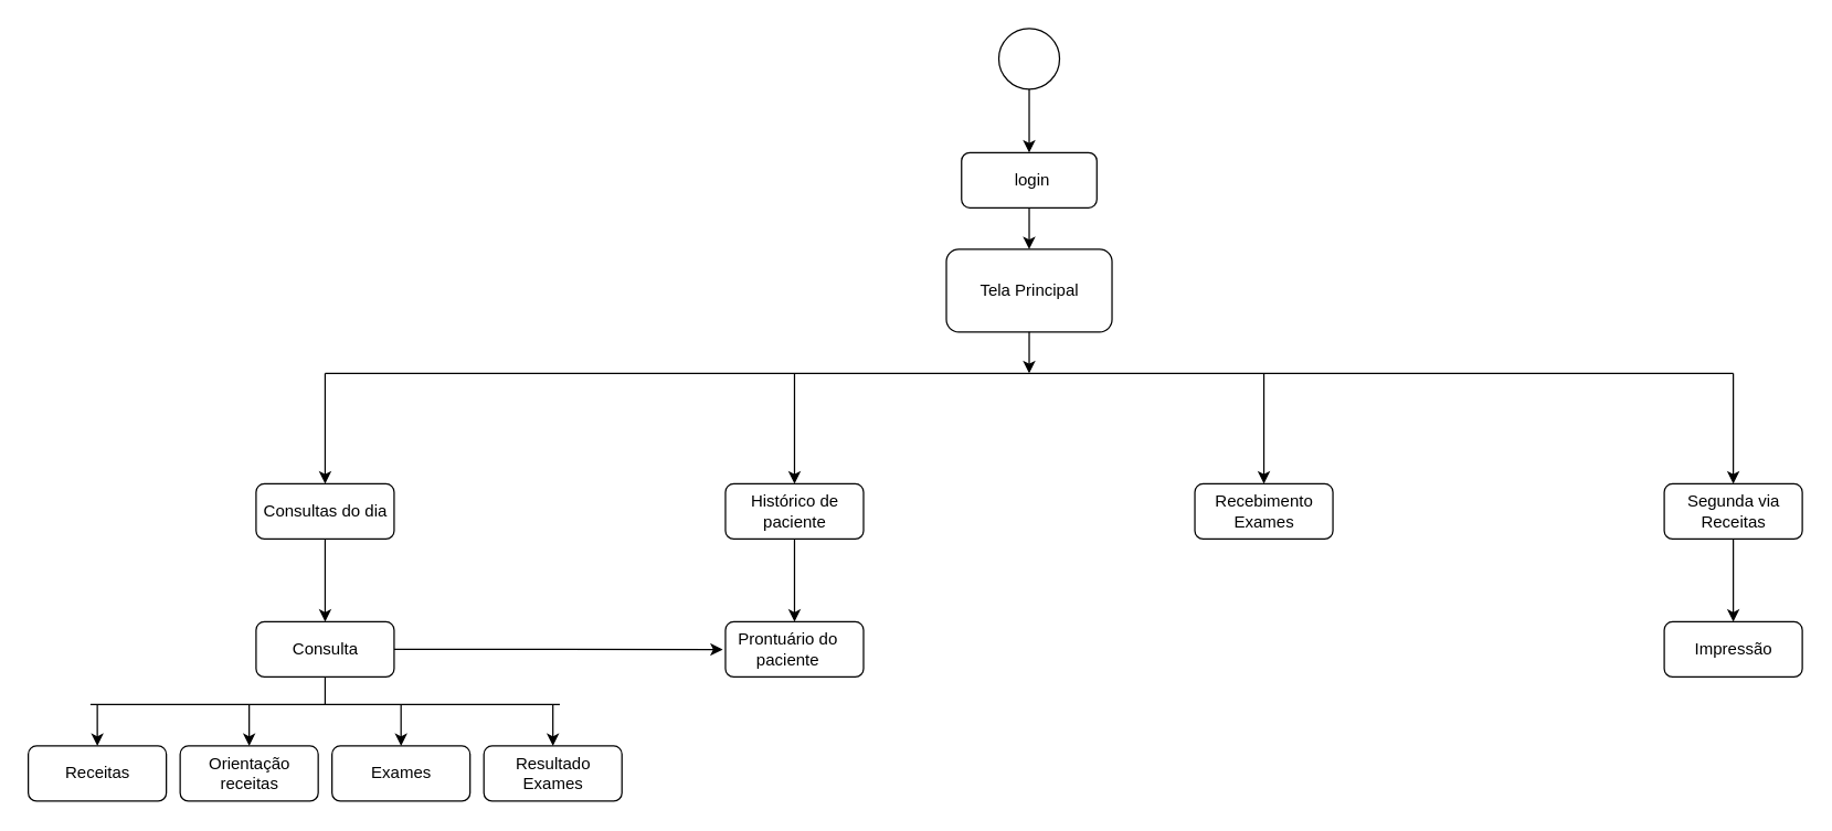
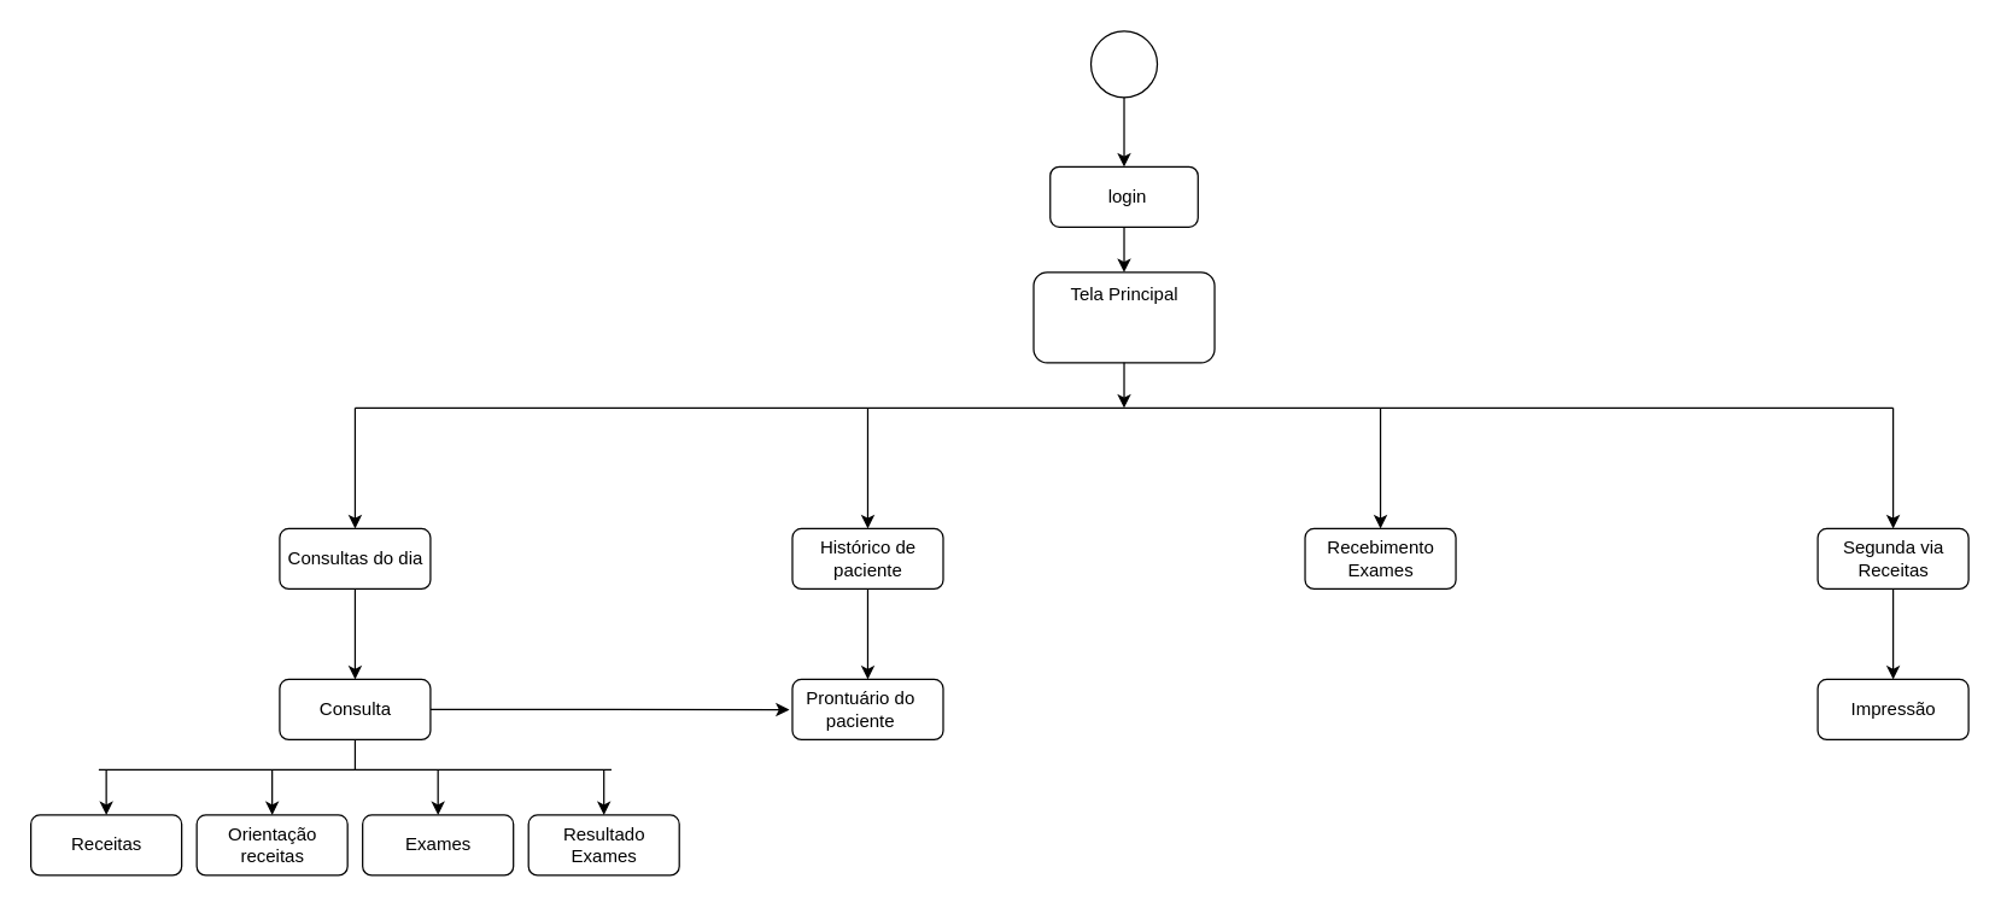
- <mxCell id="32" value="Tela Principal" style="text;html=1;align=center;verticalAlign=middle;resizable=0;points=[];autosize=1;" vertex="1" parent="1"><mxGeometry x="700" y="200" width="90" height="20" as="geometry" /></mxCell>
+ <mxCell id="32" value="Tela Principal" style="text;html=1;align=center;verticalAlign=middle;resizable=0;points=[];autosize=1;" vertex="1" parent="1"><mxGeometry x="700" y="185" width="90" height="20" as="geometry" /></mxCell>
